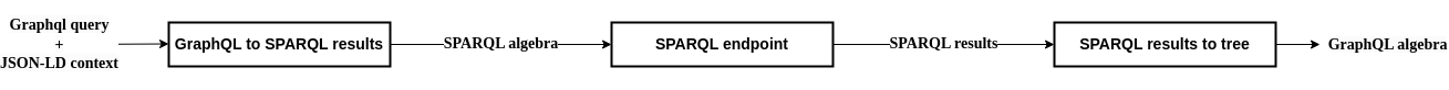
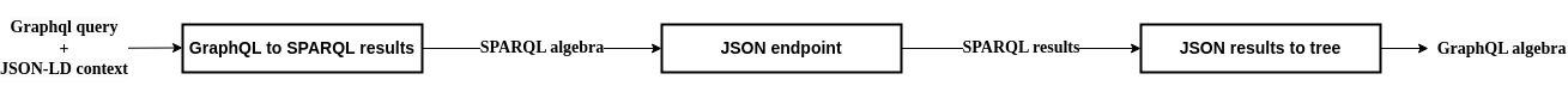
- <mxCell id="3" value="&lt;b&gt;&lt;font style=&quot;font-size: 14px;&quot;&gt;SPARQL endpoint&lt;/font&gt;&lt;/b&gt;" style="strokeWidth=2;rounded=0;whiteSpace=wrap;html=1;" vertex="1" parent="1"><mxGeometry x="510" y="20" width="200" height="40" as="geometry" /></mxCell>
+ <mxCell id="3" value="&lt;b&gt;&lt;font style=&quot;font-size: 14px;&quot;&gt;JSON endpoint&lt;/font&gt;&lt;/b&gt;" style="strokeWidth=2;rounded=0;whiteSpace=wrap;html=1;" vertex="1" parent="1"><mxGeometry x="510" y="20" width="200" height="40" as="geometry" /></mxCell>
- <mxCell id="4" value="&lt;b&gt;&lt;font style=&quot;font-size: 14px;&quot;&gt;SPARQL results to tree&lt;/font&gt;&lt;/b&gt;" style="strokeWidth=2;rounded=0;whiteSpace=wrap;html=1;" vertex="1" parent="1"><mxGeometry x="910" y="20" width="200" height="40" as="geometry" /></mxCell>
+ <mxCell id="4" value="&lt;b&gt;&lt;font style=&quot;font-size: 14px;&quot;&gt;JSON results to tree&lt;/font&gt;&lt;/b&gt;" style="strokeWidth=2;rounded=0;whiteSpace=wrap;html=1;" vertex="1" parent="1"><mxGeometry x="910" y="20" width="200" height="40" as="geometry" /></mxCell>
